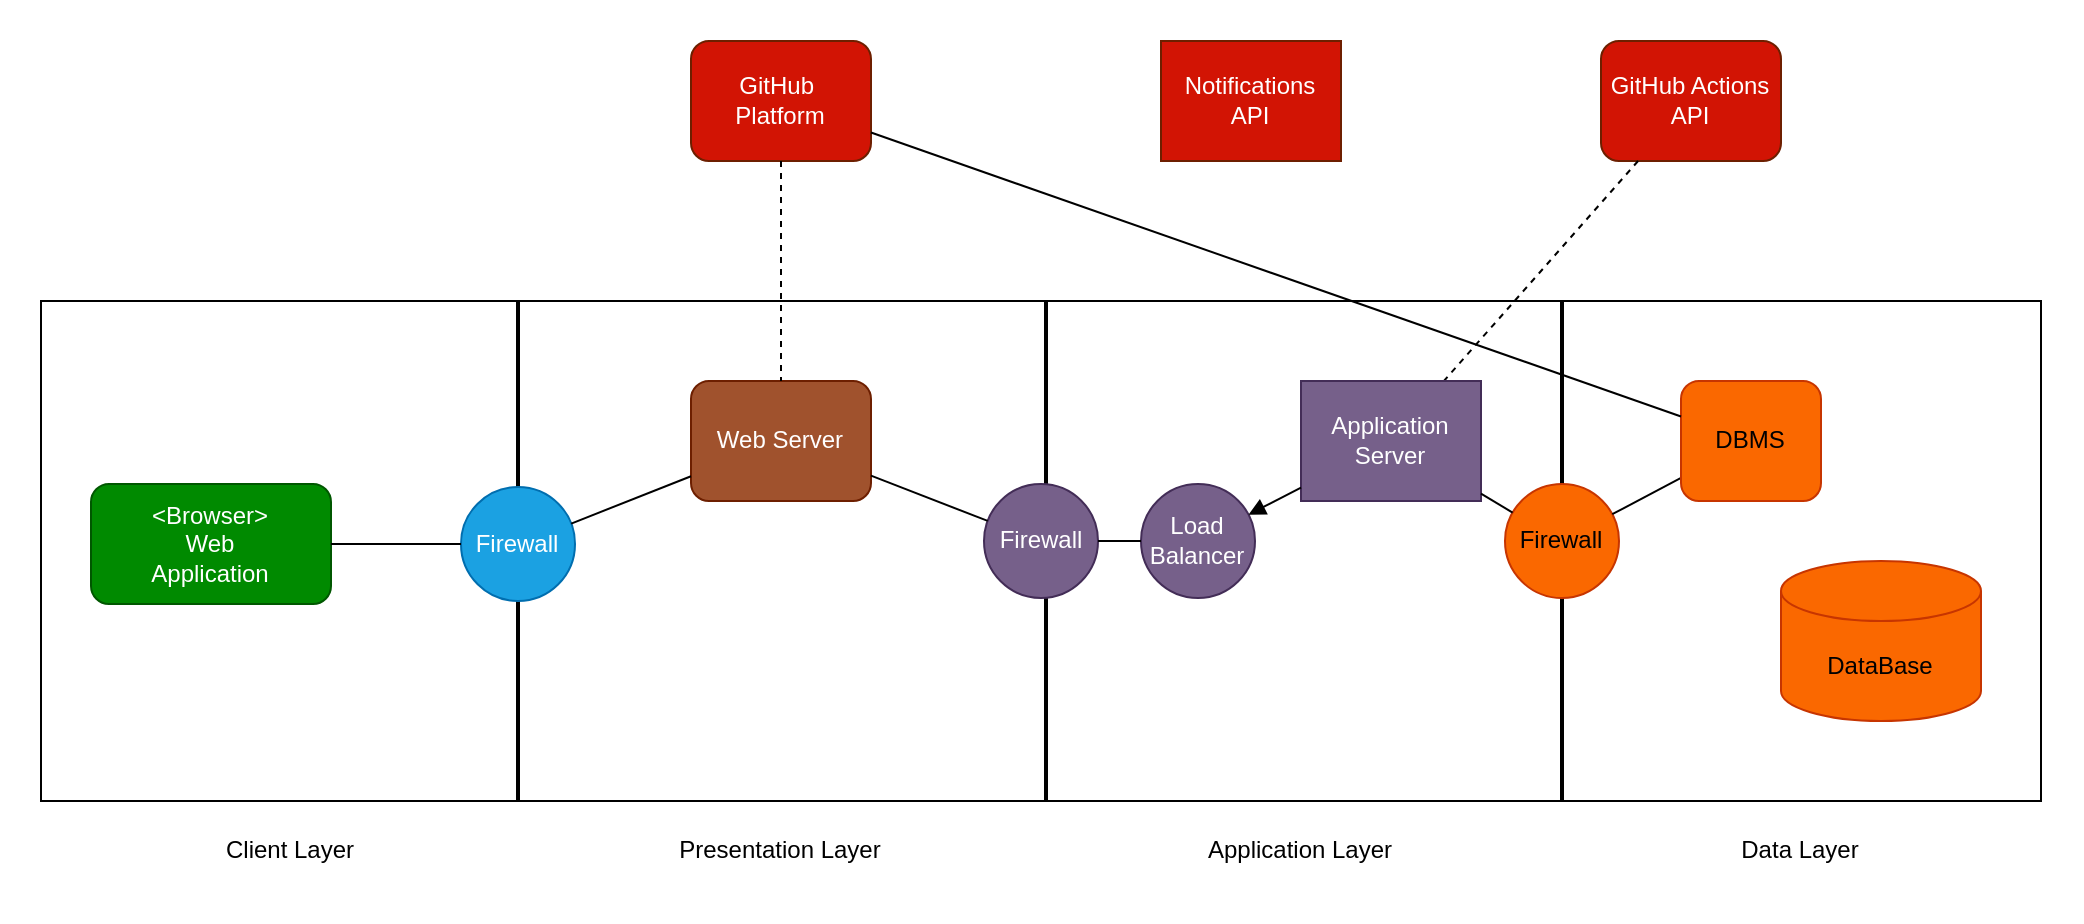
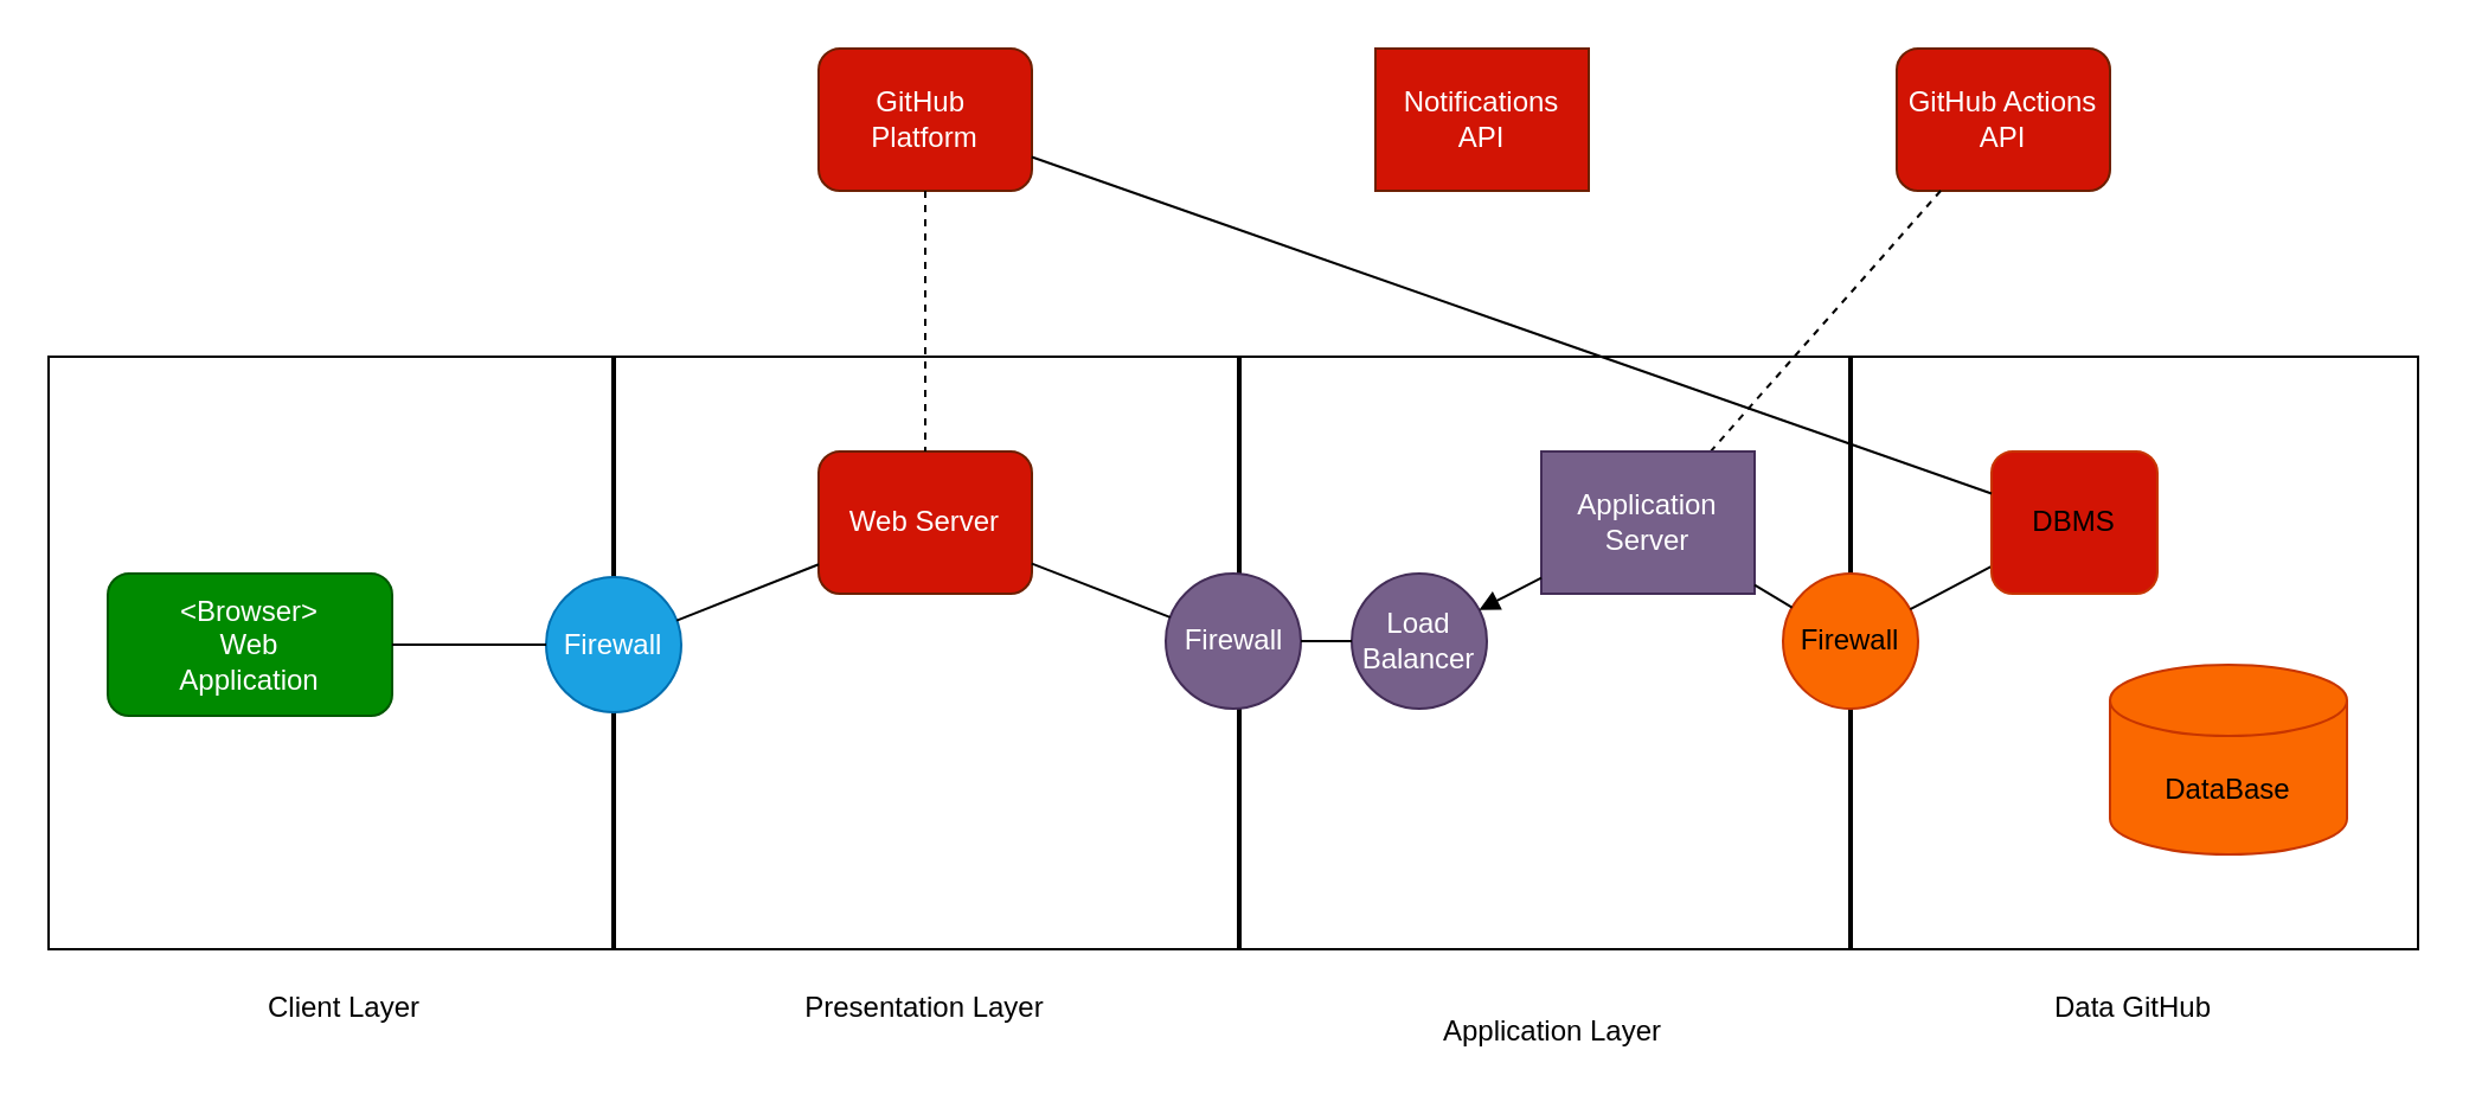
- <mxCell id="9" value="Web Server" style="rounded=1;whiteSpace=wrap;html=1;fillColor=#a0522d;fontColor=#ffffff;strokeColor=#6D1F00;" vertex="1" parent="1"><mxGeometry x="345" y="190" width="90" height="60" as="geometry" /></mxCell>
+ <mxCell id="9" value="Web Server" style="rounded=1;whiteSpace=wrap;html=1;fillColor=#d21404;fontColor=#ffffff;strokeColor=#6D1F00;" vertex="1" parent="1"><mxGeometry x="345" y="190" width="90" height="60" as="geometry" /></mxCell>
- <mxCell id="28" value="DBMS" style="rounded=1;whiteSpace=wrap;html=1;fillColor=#fa6800;fontColor=#000000;strokeColor=#C73500;" vertex="1" parent="1"><mxGeometry x="840" y="190" width="70" height="60" as="geometry" /></mxCell>
+ <mxCell id="28" value="DBMS" style="rounded=1;whiteSpace=wrap;html=1;fillColor=#d21404;fontColor=#000000;strokeColor=#C73500;" vertex="1" parent="1"><mxGeometry x="840" y="190" width="70" height="60" as="geometry" /></mxCell>
- <mxCell id="15" value="Application Layer" style="text;html=1;strokeColor=none;fillColor=none;align=center;verticalAlign=middle;whiteSpace=wrap;rounded=0;" vertex="1" parent="1"><mxGeometry x="570" y="410" width="160" height="30" as="geometry" /></mxCell>
+ <mxCell id="15" value="Application Layer" style="text;html=1;strokeColor=none;fillColor=none;align=center;verticalAlign=middle;whiteSpace=wrap;rounded=0;" vertex="1" parent="1"><mxGeometry x="575" y="420" width="160" height="30" as="geometry" /></mxCell>
- <mxCell id="16" value="Data Layer" style="text;html=1;strokeColor=none;fillColor=none;align=center;verticalAlign=middle;whiteSpace=wrap;rounded=0;" vertex="1" parent="1"><mxGeometry x="820" y="410" width="160" height="30" as="geometry" /></mxCell>
+ <mxCell id="16" value="Data GitHub" style="text;html=1;strokeColor=none;fillColor=none;align=center;verticalAlign=middle;whiteSpace=wrap;rounded=0;" vertex="1" parent="1"><mxGeometry x="820" y="410" width="160" height="30" as="geometry" /></mxCell>
